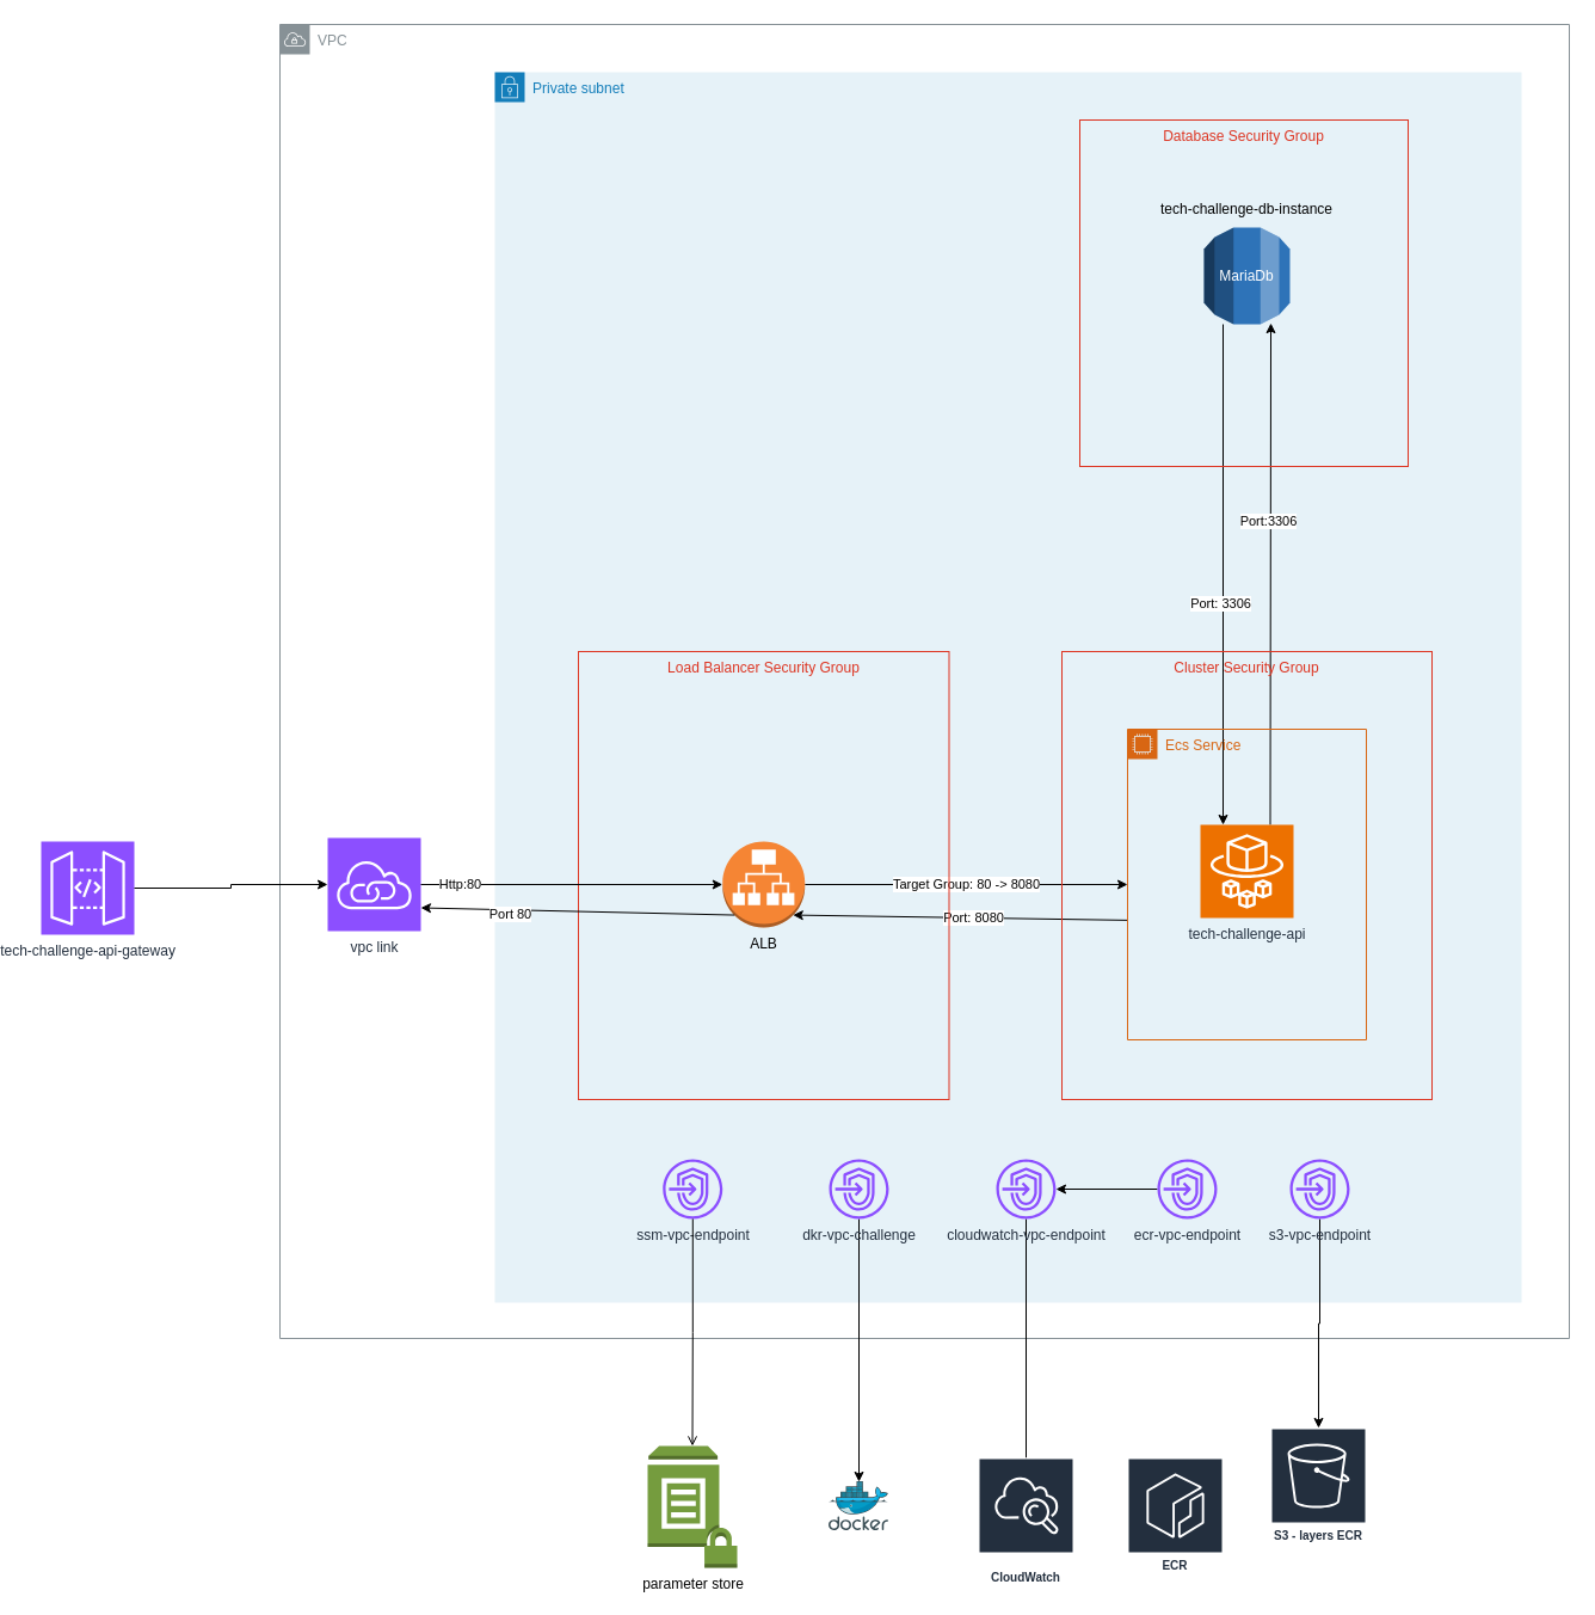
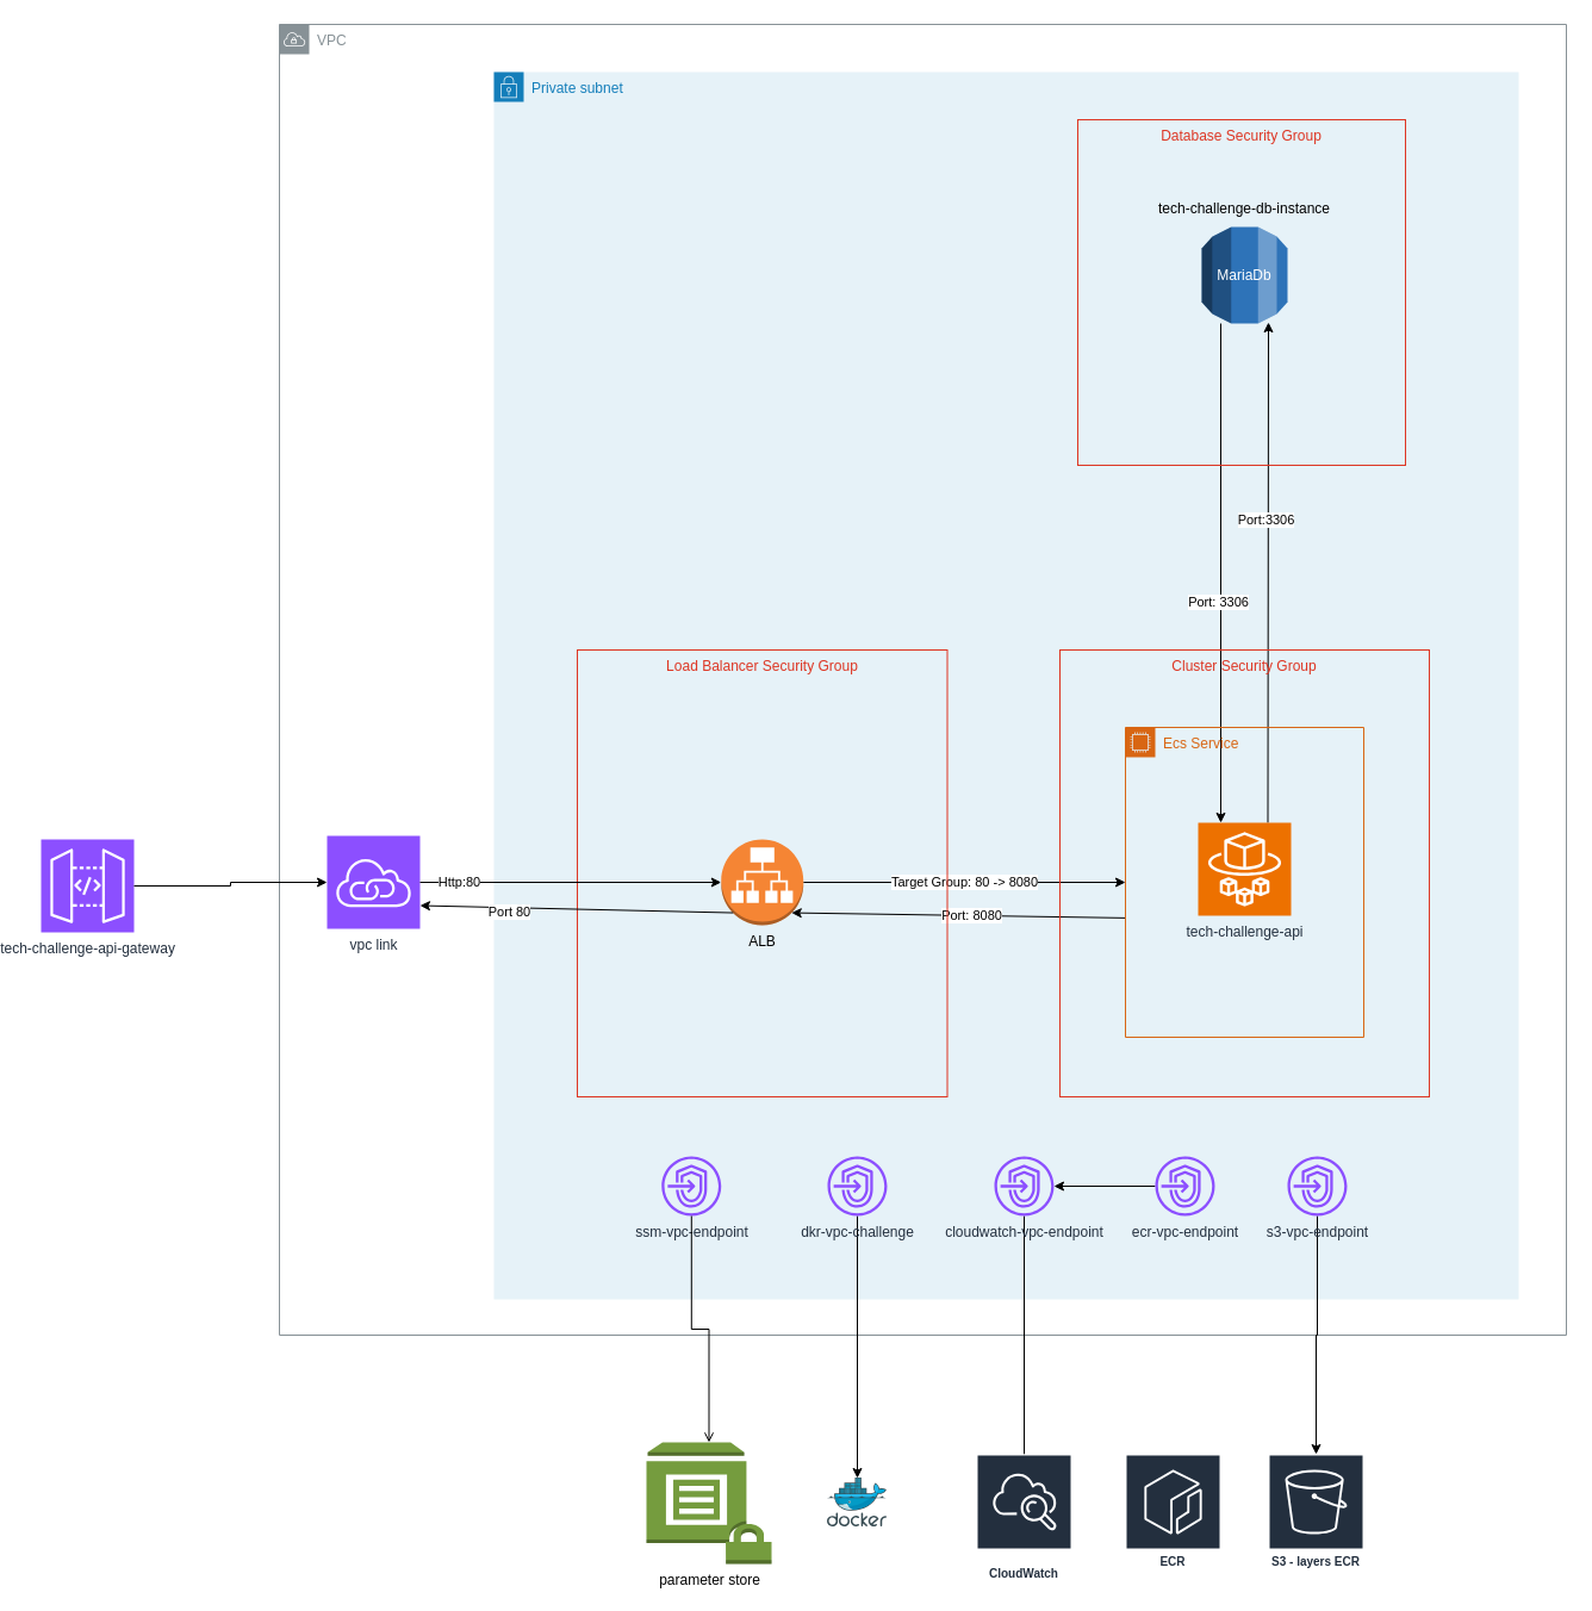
- <mxCell id="34" value="S3 - layers ECR" style="sketch=0;outlineConnect=0;fontColor=#232F3E;gradientColor=none;strokeColor=#ffffff;fillColor=#232F3E;dashed=0;verticalLabelPosition=middle;verticalAlign=bottom;align=center;html=1;whiteSpace=wrap;fontSize=10;fontStyle=1;spacing=3;shape=mxgraph.aws4.productIcon;prIcon=mxgraph.aws4.s3;" vertex="1" parent="1"><mxGeometry x="1050" y="1195" width="80" height="100" as="geometry" /></mxCell>
+ <mxCell id="34" value="S3 - layers ECR" style="sketch=0;outlineConnect=0;fontColor=#232F3E;gradientColor=none;strokeColor=#ffffff;fillColor=#232F3E;dashed=0;verticalLabelPosition=middle;verticalAlign=bottom;align=center;html=1;whiteSpace=wrap;fontSize=10;fontStyle=1;spacing=3;shape=mxgraph.aws4.productIcon;prIcon=mxgraph.aws4.s3;" vertex="1" parent="1"><mxGeometry x="1050" y="1220" width="80" height="100" as="geometry" /></mxCell>
- <mxCell id="38" value="parameter store" style="outlineConnect=0;dashed=0;verticalLabelPosition=bottom;verticalAlign=top;align=center;html=1;shape=mxgraph.aws3.parameter_store;fillColor=#759C3E;gradientColor=none;" vertex="1" parent="1"><mxGeometry x="528" y="1210" width="75" height="102" as="geometry" /></mxCell>
+ <mxCell id="38" value="parameter store" style="outlineConnect=0;dashed=0;verticalLabelPosition=bottom;verticalAlign=top;align=center;html=1;shape=mxgraph.aws3.parameter_store;fillColor=#759C3E;gradientColor=none;" vertex="1" parent="1"><mxGeometry x="528" y="1210" width="105" height="102" as="geometry" /></mxCell>
